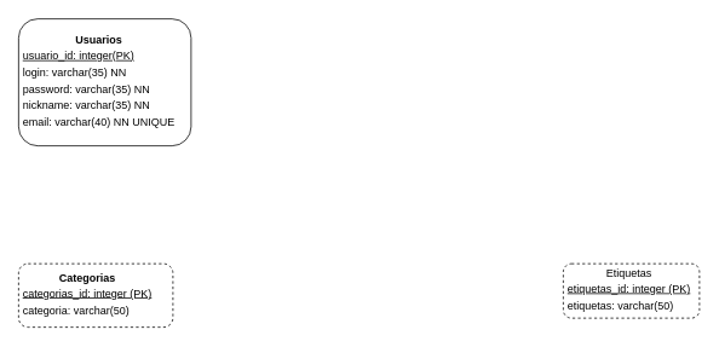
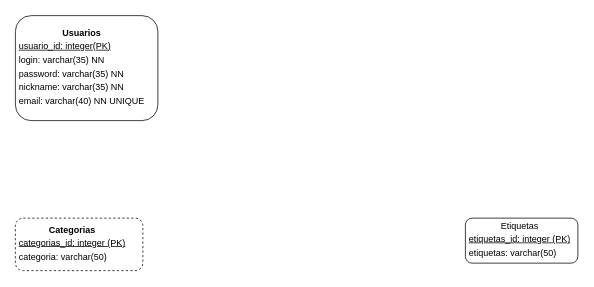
- <mxCell id="4" value="&lt;div style=&quot;text-align: center;&quot;&gt;&lt;span style=&quot;background-color: initial;&quot;&gt;Etiquetas&lt;/span&gt;&lt;/div&gt;&lt;table&gt;&lt;tbody&gt;&lt;tr&gt;&lt;td&gt;&lt;u&gt;etiquetas_id: integer (PK)&lt;/u&gt;&lt;/td&gt;&lt;/tr&gt;&lt;tr&gt;&lt;td&gt;etiquetas: varchar(50)&lt;/td&gt;&lt;/tr&gt;&lt;/tbody&gt;&lt;/table&gt;" style="rounded=1;whiteSpace=wrap;html=1;align=left;dashed=1;" vertex="1" parent="1"><mxGeometry x="620" y="290" width="150" height="60" as="geometry" /></mxCell>
+ <mxCell id="4" value="&lt;div style=&quot;text-align: center;&quot;&gt;&lt;span style=&quot;background-color: initial;&quot;&gt;Etiquetas&lt;/span&gt;&lt;/div&gt;&lt;table&gt;&lt;tbody&gt;&lt;tr&gt;&lt;td&gt;&lt;u&gt;etiquetas_id: integer (PK)&lt;/u&gt;&lt;/td&gt;&lt;/tr&gt;&lt;tr&gt;&lt;td&gt;etiquetas: varchar(50)&lt;/td&gt;&lt;/tr&gt;&lt;/tbody&gt;&lt;/table&gt;" style="rounded=1;whiteSpace=wrap;html=1;align=left;" vertex="1" parent="1"><mxGeometry x="620" y="290" width="150" height="60" as="geometry" /></mxCell>
